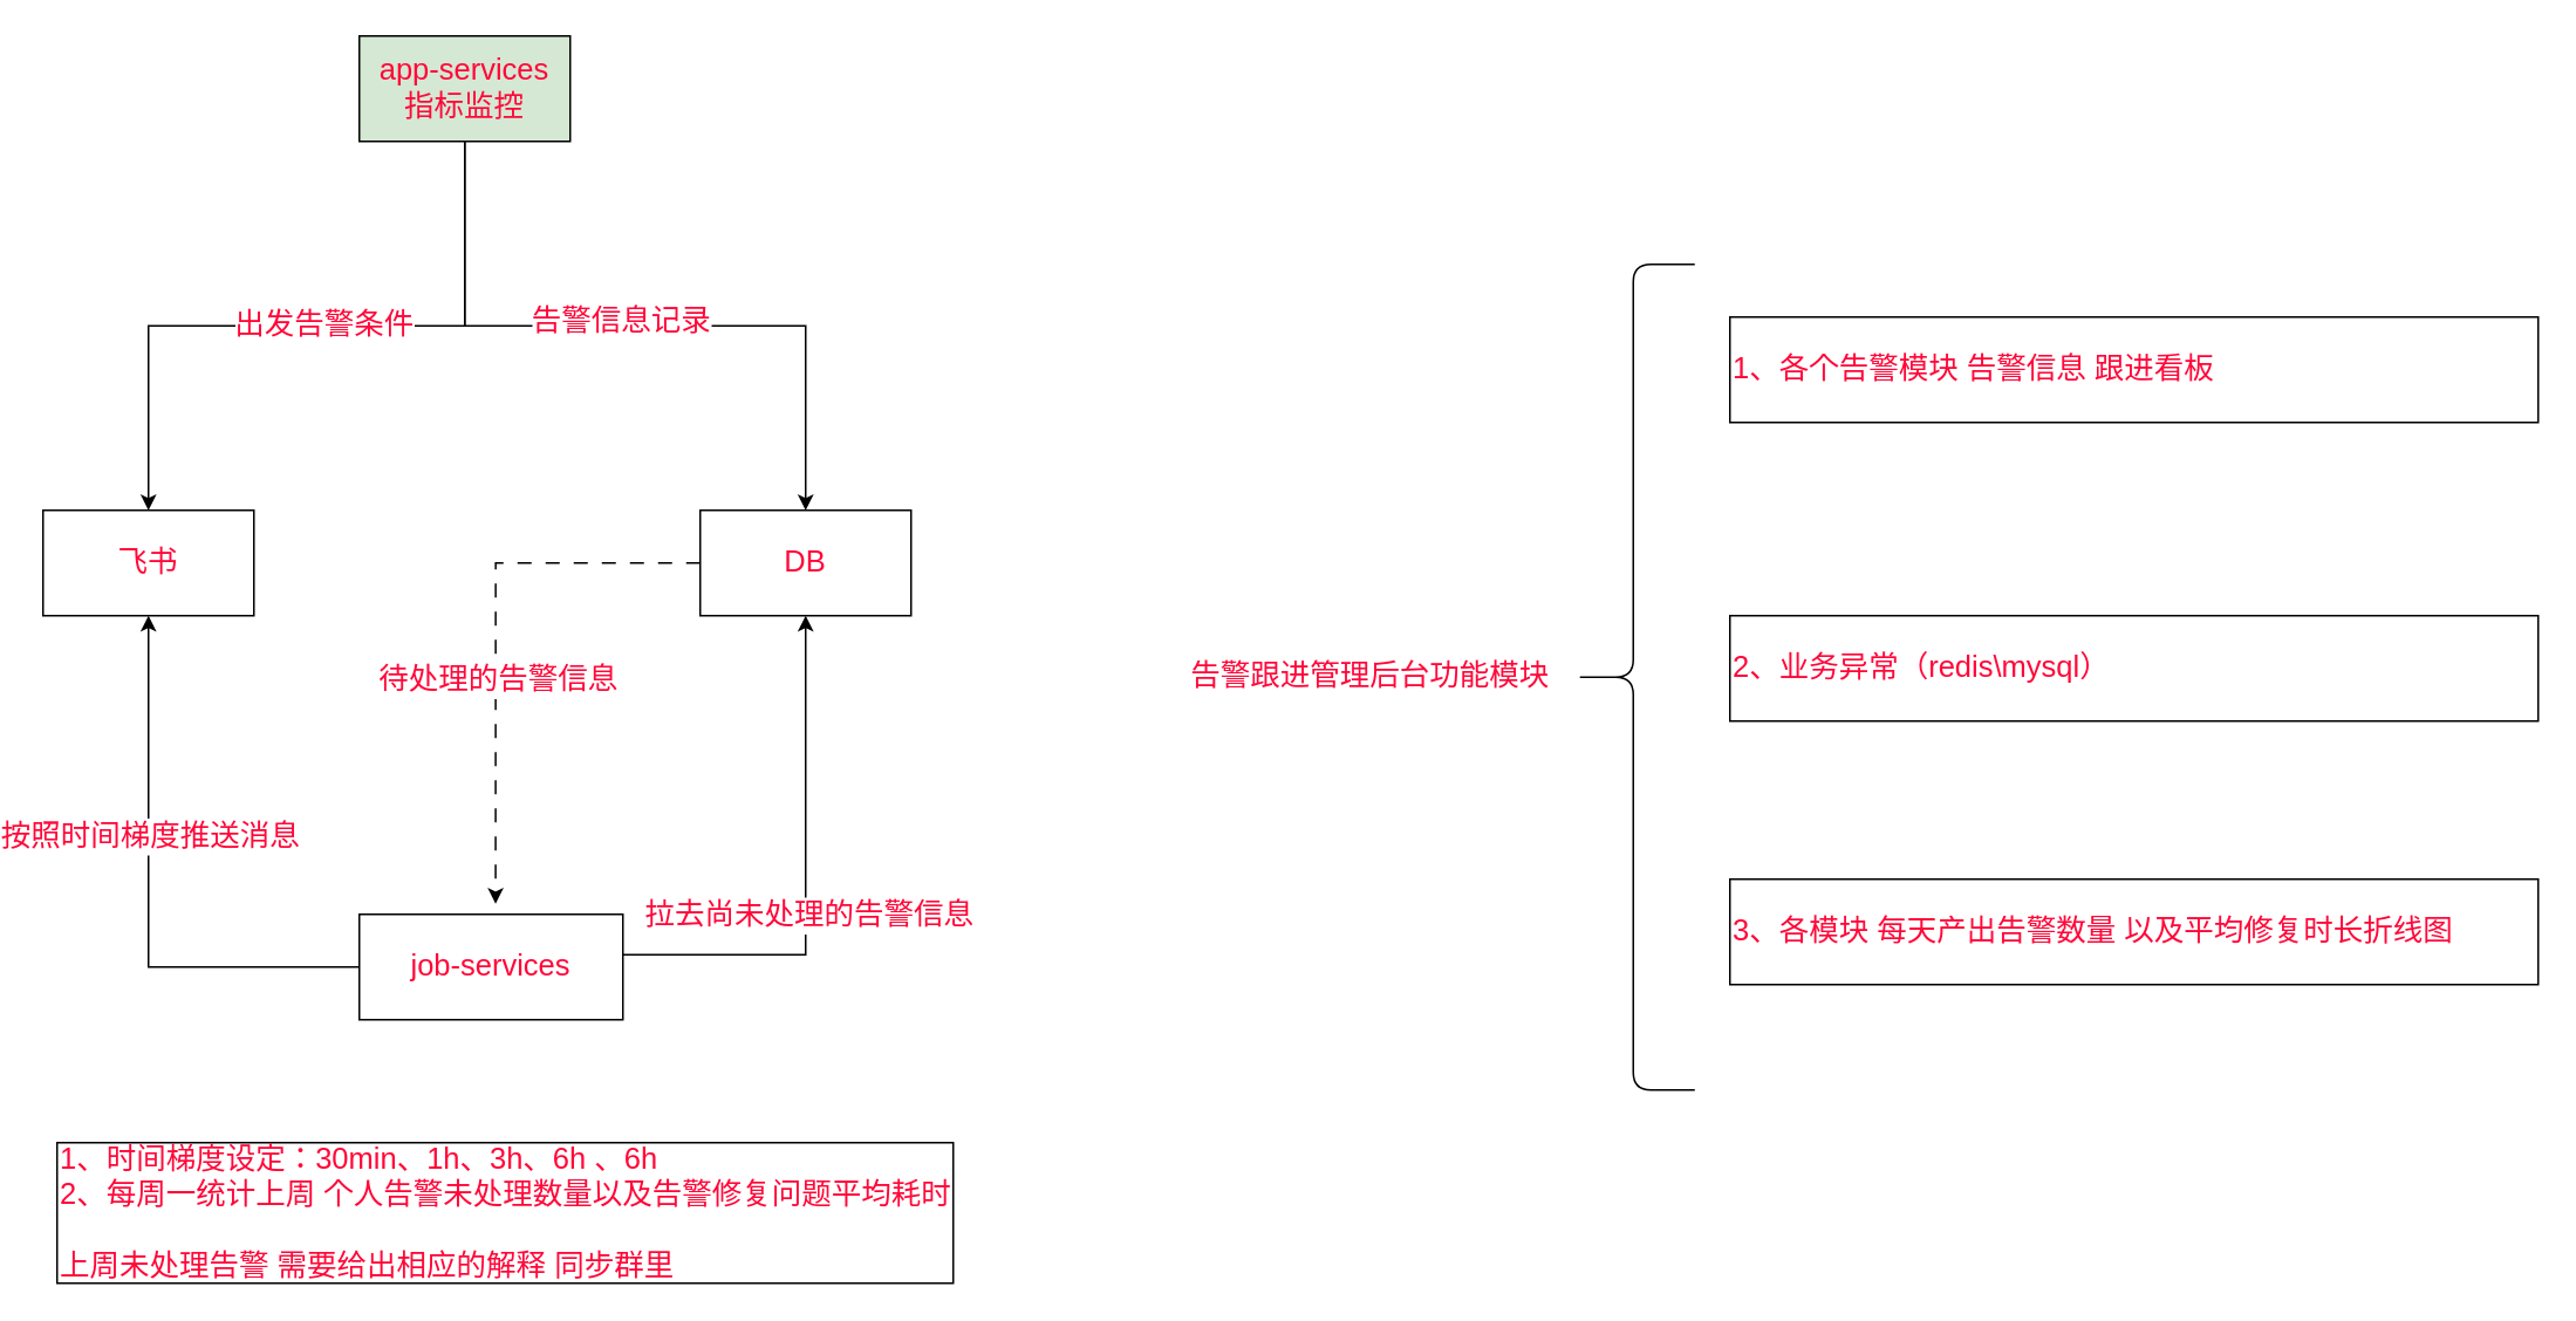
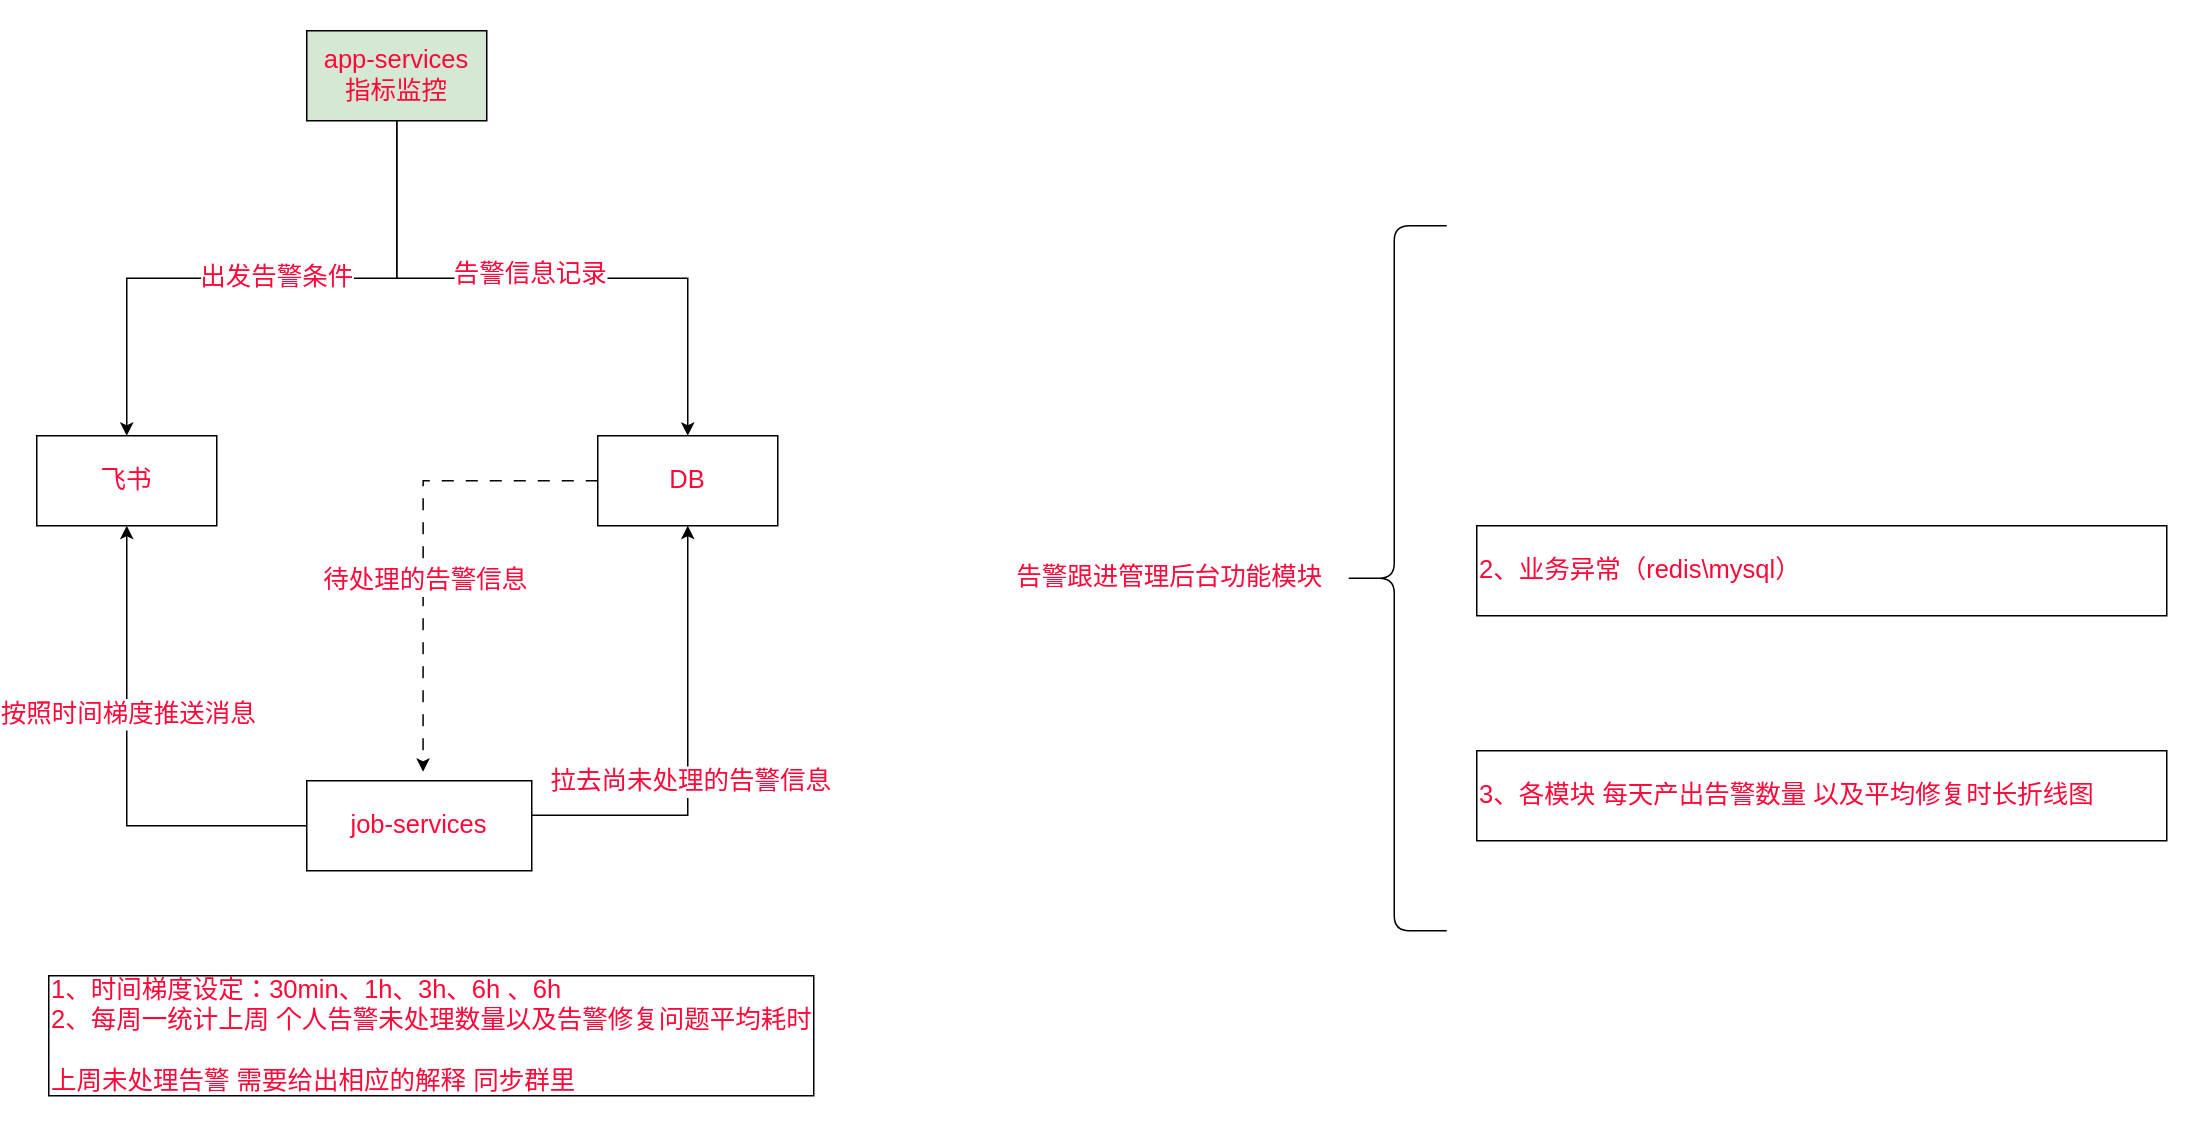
- <mxCell id="19" value="1、各个告警模块 告警信息 跟进看板" style="rounded=0;whiteSpace=wrap;html=1;strokeColor=default;fontFamily=Helvetica;fontSize=17;fontColor=#FF0839;fillColor=default;align=left;" parent="1" vertex="1"><mxGeometry x="980" y="180" width="460" height="60" as="geometry" /></mxCell>
